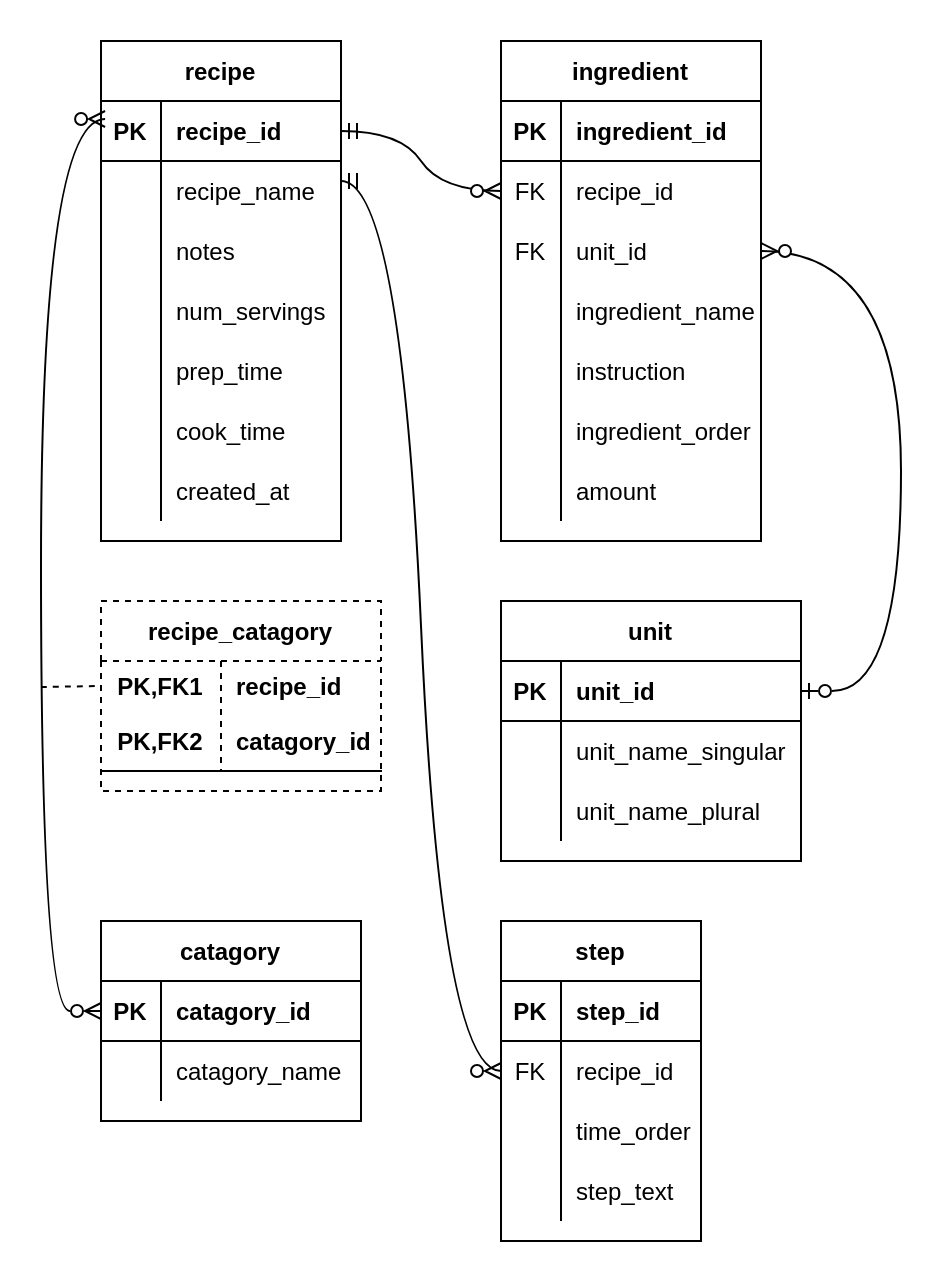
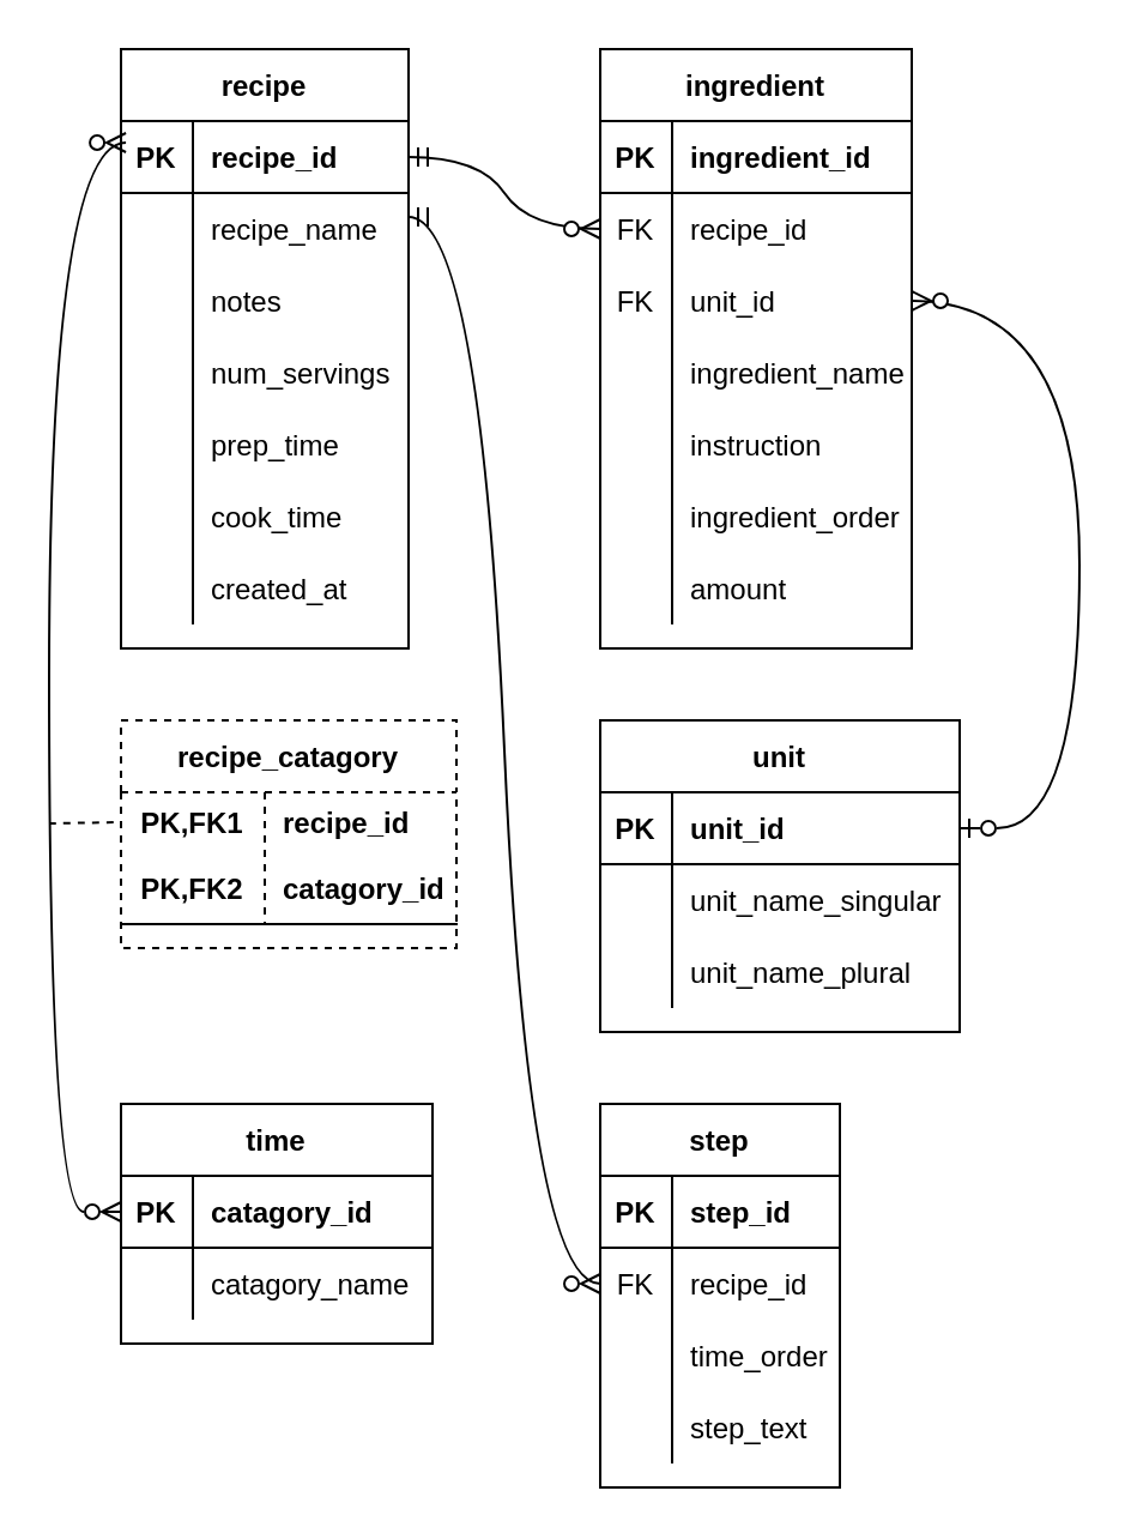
- <mxCell id="69" value="catagory" style="shape=table;startSize=30;container=1;collapsible=1;childLayout=tableLayout;fixedRows=1;rowLines=0;fontStyle=1;align=center;resizeLast=1;" vertex="1" parent="1"><mxGeometry x="50" y="460" width="130" height="100" as="geometry" /></mxCell>
+ <mxCell id="69" value="time" style="shape=table;startSize=30;container=1;collapsible=1;childLayout=tableLayout;fixedRows=1;rowLines=0;fontStyle=1;align=center;resizeLast=1;" vertex="1" parent="1"><mxGeometry x="50" y="460" width="130" height="100" as="geometry" /></mxCell>
